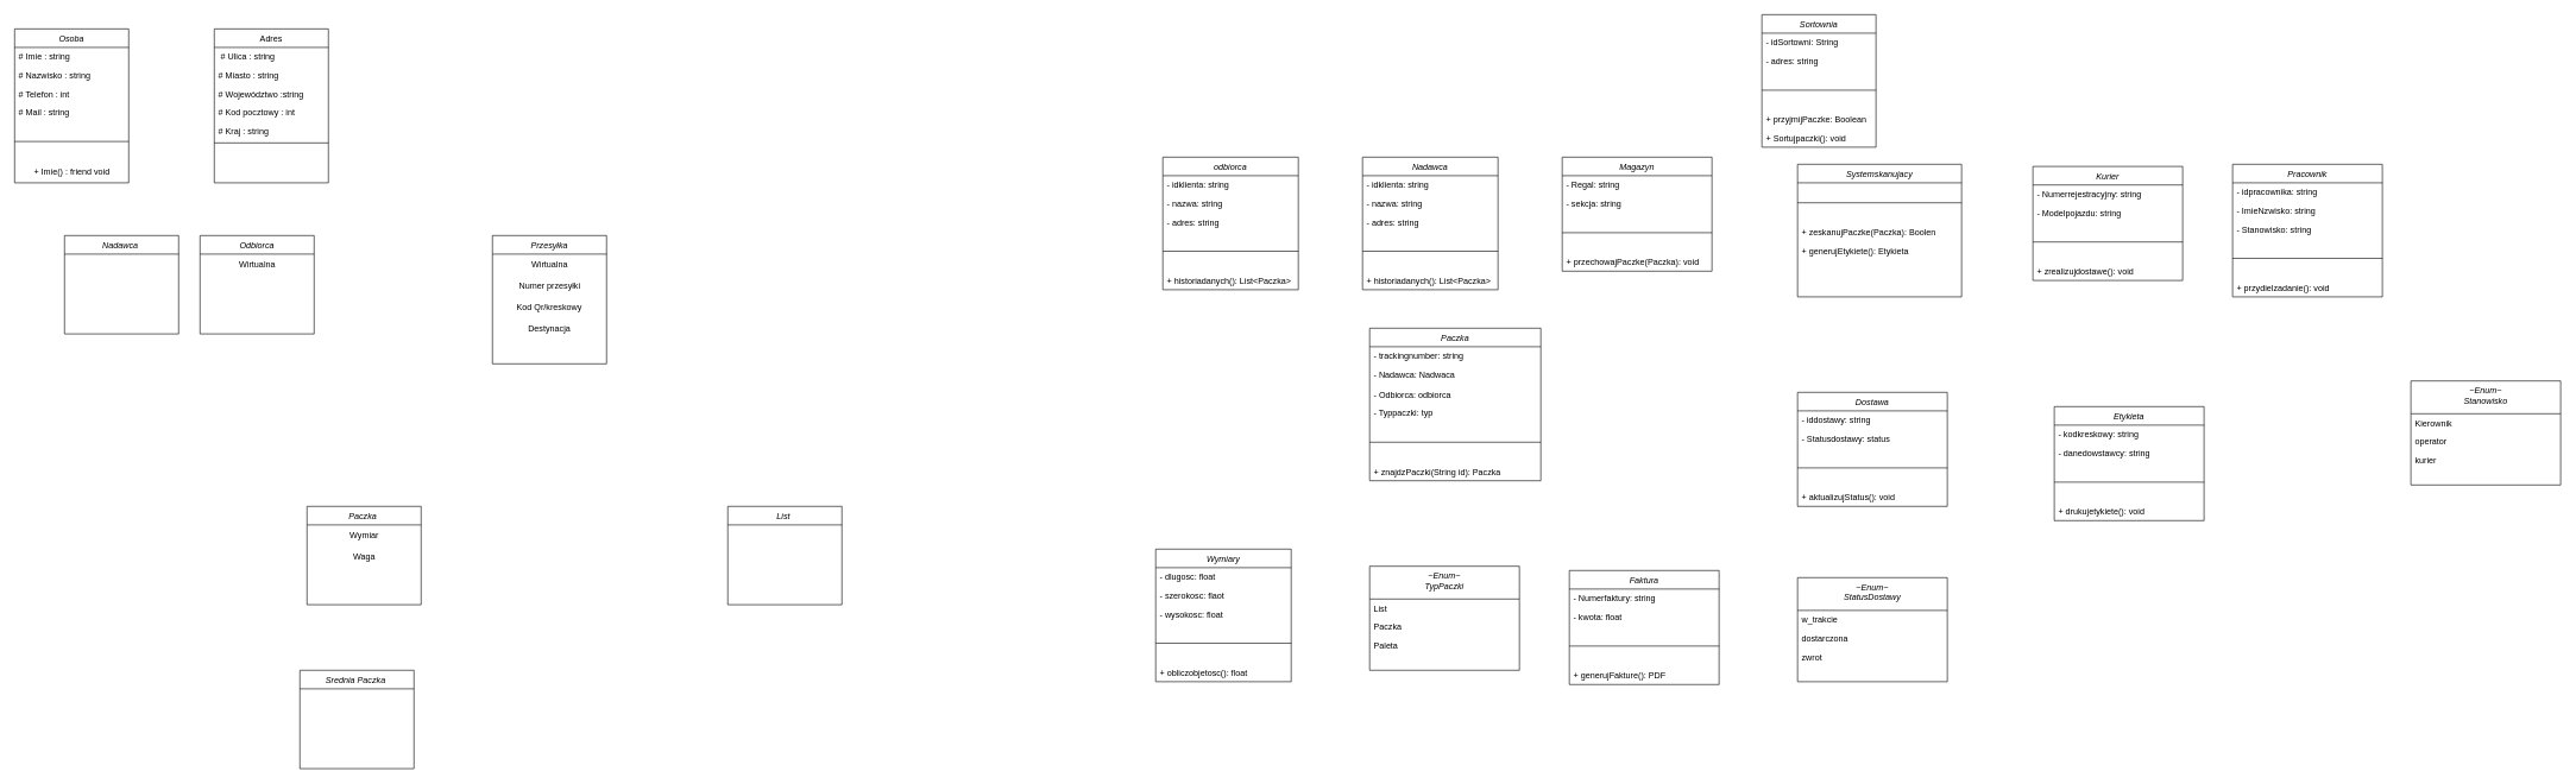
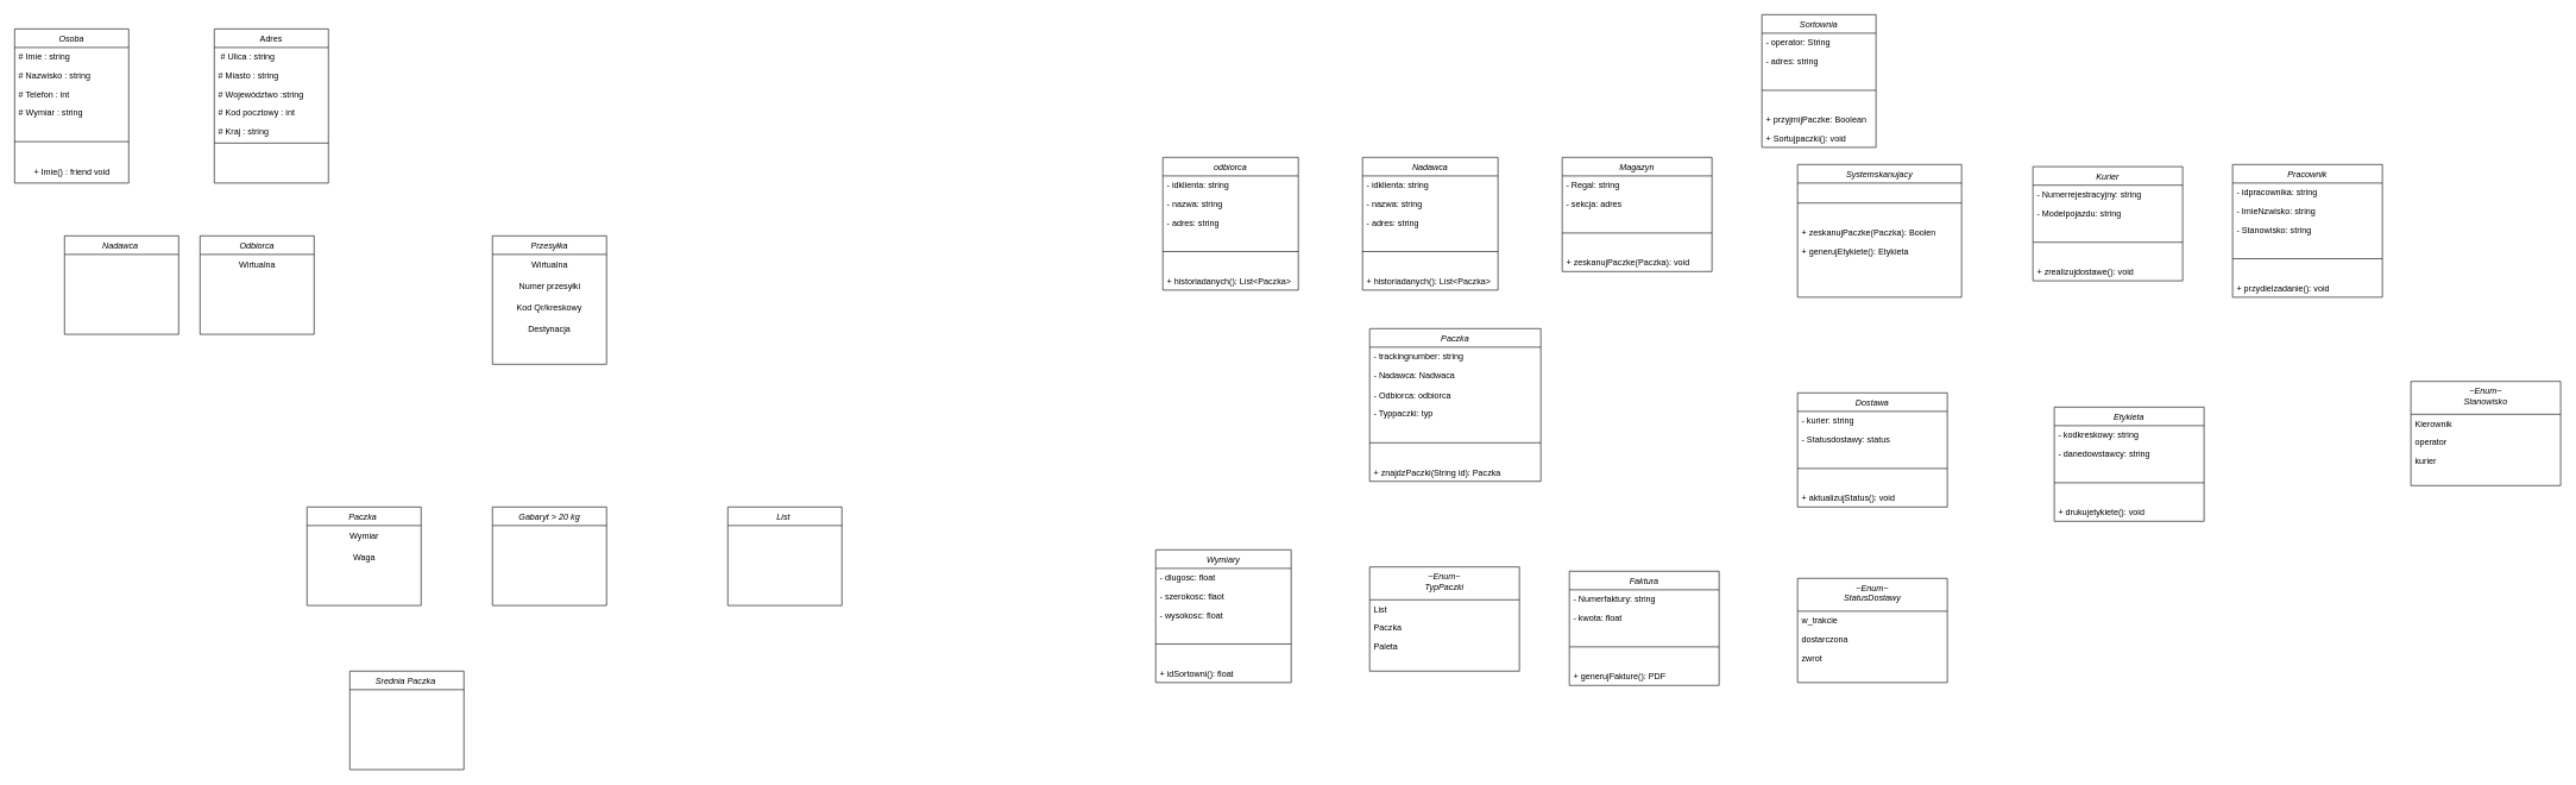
- <mxCell id="31" value="- idSortowni: String" style="text;align=left;verticalAlign=top;spacingLeft=4;spacingRight=4;overflow=hidden;rotatable=0;points=[[0,0.5],[1,0.5]];portConstraint=eastwest;" vertex="1" parent="30"><mxGeometry y="26" width="160" height="26" as="geometry" /></mxCell>
+ <mxCell id="31" value="- operator: String" style="text;align=left;verticalAlign=top;spacingLeft=4;spacingRight=4;overflow=hidden;rotatable=0;points=[[0,0.5],[1,0.5]];portConstraint=eastwest;" vertex="1" parent="30"><mxGeometry y="26" width="160" height="26" as="geometry" /></mxCell>
- <mxCell id="6" value="# Mail : string" style="text;align=left;verticalAlign=top;spacingLeft=4;spacingRight=4;overflow=hidden;rotatable=0;points=[[0,0.5],[1,0.5]];portConstraint=eastwest;rounded=0;shadow=0;html=0;" parent="2" vertex="1"><mxGeometry y="104" width="160" height="26" as="geometry" /></mxCell>
+ <mxCell id="6" value="# Wymiar : string" style="text;align=left;verticalAlign=top;spacingLeft=4;spacingRight=4;overflow=hidden;rotatable=0;points=[[0,0.5],[1,0.5]];portConstraint=eastwest;rounded=0;shadow=0;html=0;" parent="2" vertex="1"><mxGeometry y="104" width="160" height="26" as="geometry" /></mxCell>
- <mxCell id="38" value="- sekcja: string" style="text;align=left;verticalAlign=top;spacingLeft=4;spacingRight=4;overflow=hidden;rotatable=0;points=[[0,0.5],[1,0.5]];portConstraint=eastwest;rounded=0;shadow=0;html=0;" vertex="1" parent="36"><mxGeometry y="52" width="210" height="26" as="geometry" /></mxCell>
+ <mxCell id="38" value="- sekcja: adres" style="text;align=left;verticalAlign=top;spacingLeft=4;spacingRight=4;overflow=hidden;rotatable=0;points=[[0,0.5],[1,0.5]];portConstraint=eastwest;rounded=0;shadow=0;html=0;" vertex="1" parent="36"><mxGeometry y="52" width="210" height="26" as="geometry" /></mxCell>
- <mxCell id="40" value="+ przechowajPaczke(Paczka): void" style="text;align=left;verticalAlign=top;spacingLeft=4;spacingRight=4;overflow=hidden;rotatable=0;points=[[0,0.5],[1,0.5]];portConstraint=eastwest;rounded=0;shadow=0;html=0;" vertex="1" parent="36"><mxGeometry y="134" width="210" height="26" as="geometry" /></mxCell>
+ <mxCell id="40" value="+ zeskanujPaczke(Paczka): void" style="text;align=left;verticalAlign=top;spacingLeft=4;spacingRight=4;overflow=hidden;rotatable=0;points=[[0,0.5],[1,0.5]];portConstraint=eastwest;rounded=0;shadow=0;html=0;" vertex="1" parent="36"><mxGeometry y="134" width="210" height="26" as="geometry" /></mxCell>
- <mxCell id="78" value="- iddostawy: string" style="text;align=left;verticalAlign=top;spacingLeft=4;spacingRight=4;overflow=hidden;rotatable=0;points=[[0,0.5],[1,0.5]];portConstraint=eastwest;" vertex="1" parent="77"><mxGeometry y="26" width="210" height="26" as="geometry" /></mxCell>
+ <mxCell id="78" value="- kurier: string" style="text;align=left;verticalAlign=top;spacingLeft=4;spacingRight=4;overflow=hidden;rotatable=0;points=[[0,0.5],[1,0.5]];portConstraint=eastwest;" vertex="1" parent="77"><mxGeometry y="26" width="210" height="26" as="geometry" /></mxCell>
+ <mxCell id="25" value="Gabaryt &gt; 20 kg" style="swimlane;fontStyle=2;align=center;verticalAlign=top;childLayout=stackLayout;horizontal=1;startSize=26;horizontalStack=0;resizeParent=1;resizeLast=0;collapsible=1;marginBottom=0;rounded=0;shadow=0;strokeWidth=1;" parent="1" vertex="1"><mxGeometry x="690" y="710" width="160" height="138" as="geometry"><mxRectangle x="230" y="140" width="160" height="26" as="alternateBounds" /></mxGeometry></mxCell>
- <mxCell id="107" value="+ obliczobjetosc(): float" style="text;align=left;verticalAlign=top;spacingLeft=4;spacingRight=4;overflow=hidden;rotatable=0;points=[[0,0.5],[1,0.5]];portConstraint=eastwest;rounded=0;shadow=0;html=0;" vertex="1" parent="102"><mxGeometry y="160" width="190" height="26" as="geometry" /></mxCell>
+ <mxCell id="107" value="+ idSortowni(): float" style="text;align=left;verticalAlign=top;spacingLeft=4;spacingRight=4;overflow=hidden;rotatable=0;points=[[0,0.5],[1,0.5]];portConstraint=eastwest;rounded=0;shadow=0;html=0;" vertex="1" parent="102"><mxGeometry y="160" width="190" height="26" as="geometry" /></mxCell>
- <mxCell id="29" value="Srednia Paczka " style="swimlane;fontStyle=2;align=center;verticalAlign=top;childLayout=stackLayout;horizontal=1;startSize=26;horizontalStack=0;resizeParent=1;resizeLast=0;collapsible=1;marginBottom=0;rounded=0;shadow=0;strokeWidth=1;" parent="1" vertex="1"><mxGeometry x="420" y="940" width="160" height="138" as="geometry"><mxRectangle x="230" y="140" width="160" height="26" as="alternateBounds" /></mxGeometry></mxCell>
+ <mxCell id="29" value="Srednia Paczka " style="swimlane;fontStyle=2;align=center;verticalAlign=top;childLayout=stackLayout;horizontal=1;startSize=26;horizontalStack=0;resizeParent=1;resizeLast=0;collapsible=1;marginBottom=0;rounded=0;shadow=0;strokeWidth=1;" parent="1" vertex="1"><mxGeometry x="490" y="940" width="160" height="138" as="geometry"><mxRectangle x="230" y="140" width="160" height="26" as="alternateBounds" /></mxGeometry></mxCell>
